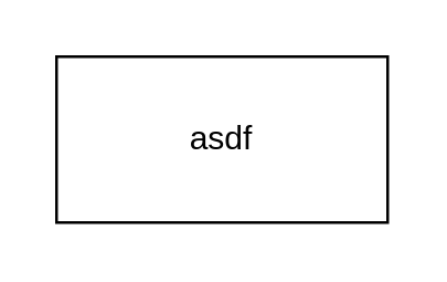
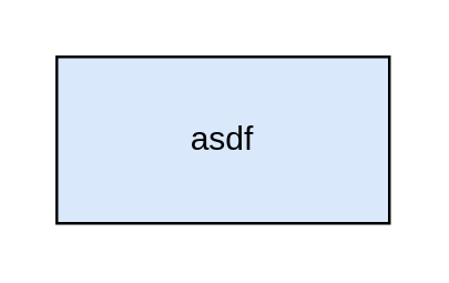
- <mxCell id="2" value="asdf" style="rounded=0;whiteSpace=wrap;html=1;" vertex="1" parent="1"><mxGeometry x="20" y="20" width="120" height="60" as="geometry" /></mxCell>
+ <mxCell id="2" value="asdf" style="rounded=0;whiteSpace=wrap;html=1;fillColor=#dae8fc;" vertex="1" parent="1"><mxGeometry x="20" y="20" width="120" height="60" as="geometry" /></mxCell>
